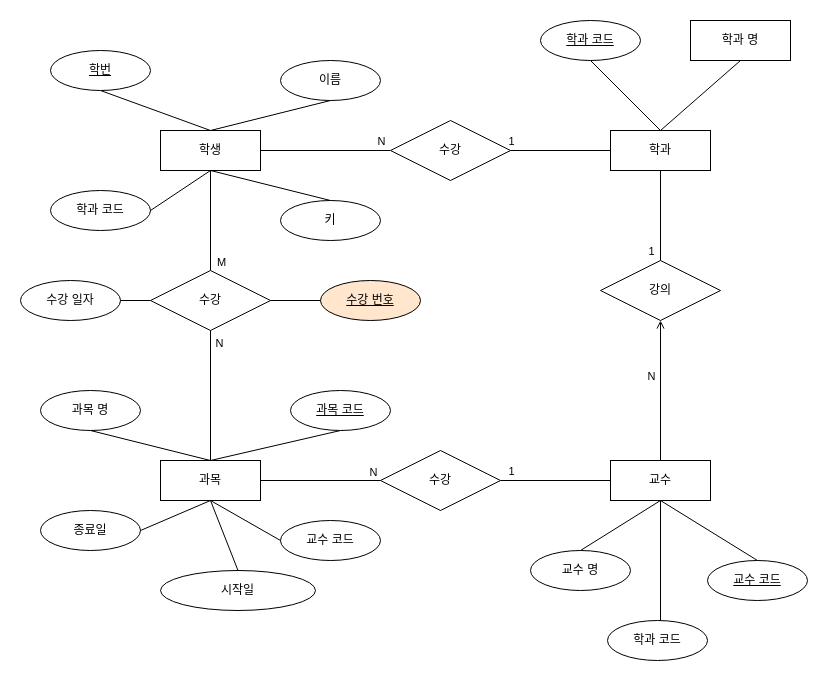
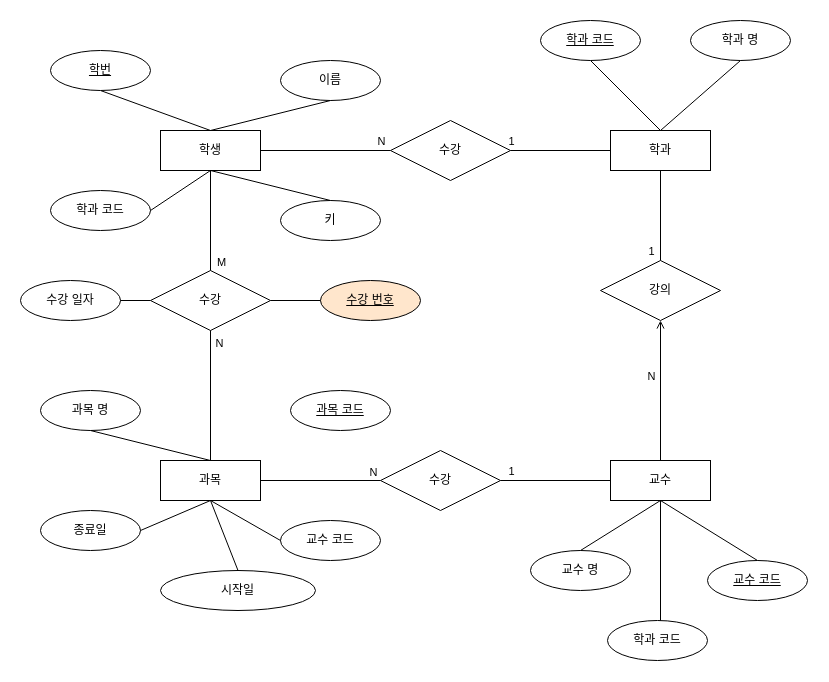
- <mxCell id="13" value="학과 명" style="whiteSpace=wrap;html=1;align=center;rounded=0;" parent="1" vertex="1"><mxGeometry x="690" y="20" width="100" height="40" as="geometry" /></mxCell>
+ <mxCell id="13" value="학과 명" style="ellipse;whiteSpace=wrap;html=1;align=center;" parent="1" vertex="1"><mxGeometry x="690" y="20" width="100" height="40" as="geometry" /></mxCell>
- <mxCell id="23" value="" style="endArrow=none;html=1;rounded=0;exitX=0.5;exitY=0;exitDx=0;exitDy=0;entryX=0.5;entryY=1;entryDx=0;entryDy=0;" parent="1" source="4" target="29" edge="1"><mxGeometry relative="1" as="geometry"><mxPoint x="240" y="490" as="sourcePoint" /><mxPoint x="320" y="435" as="targetPoint" /></mxGeometry></mxCell>
